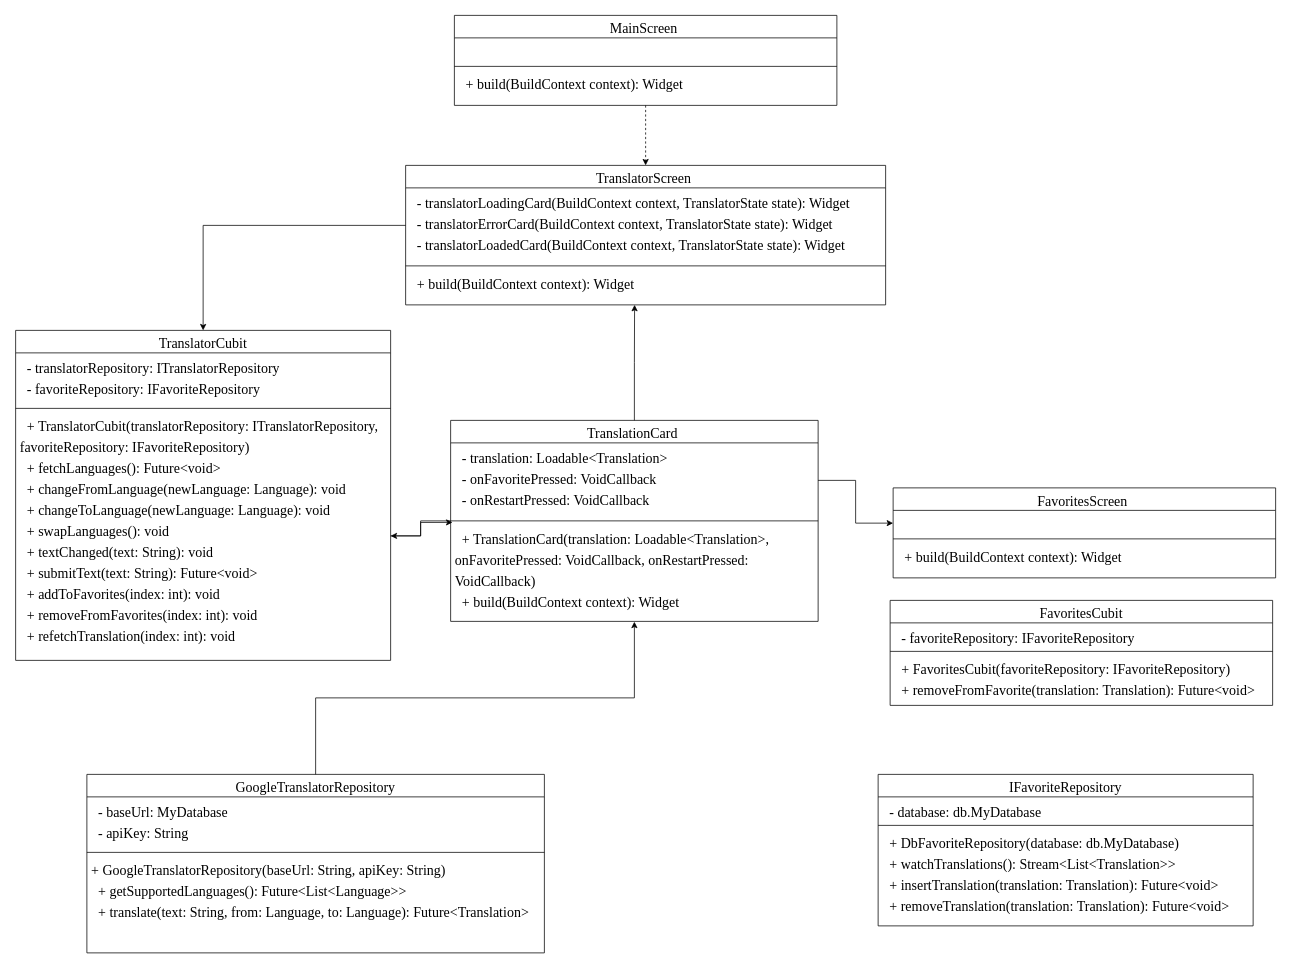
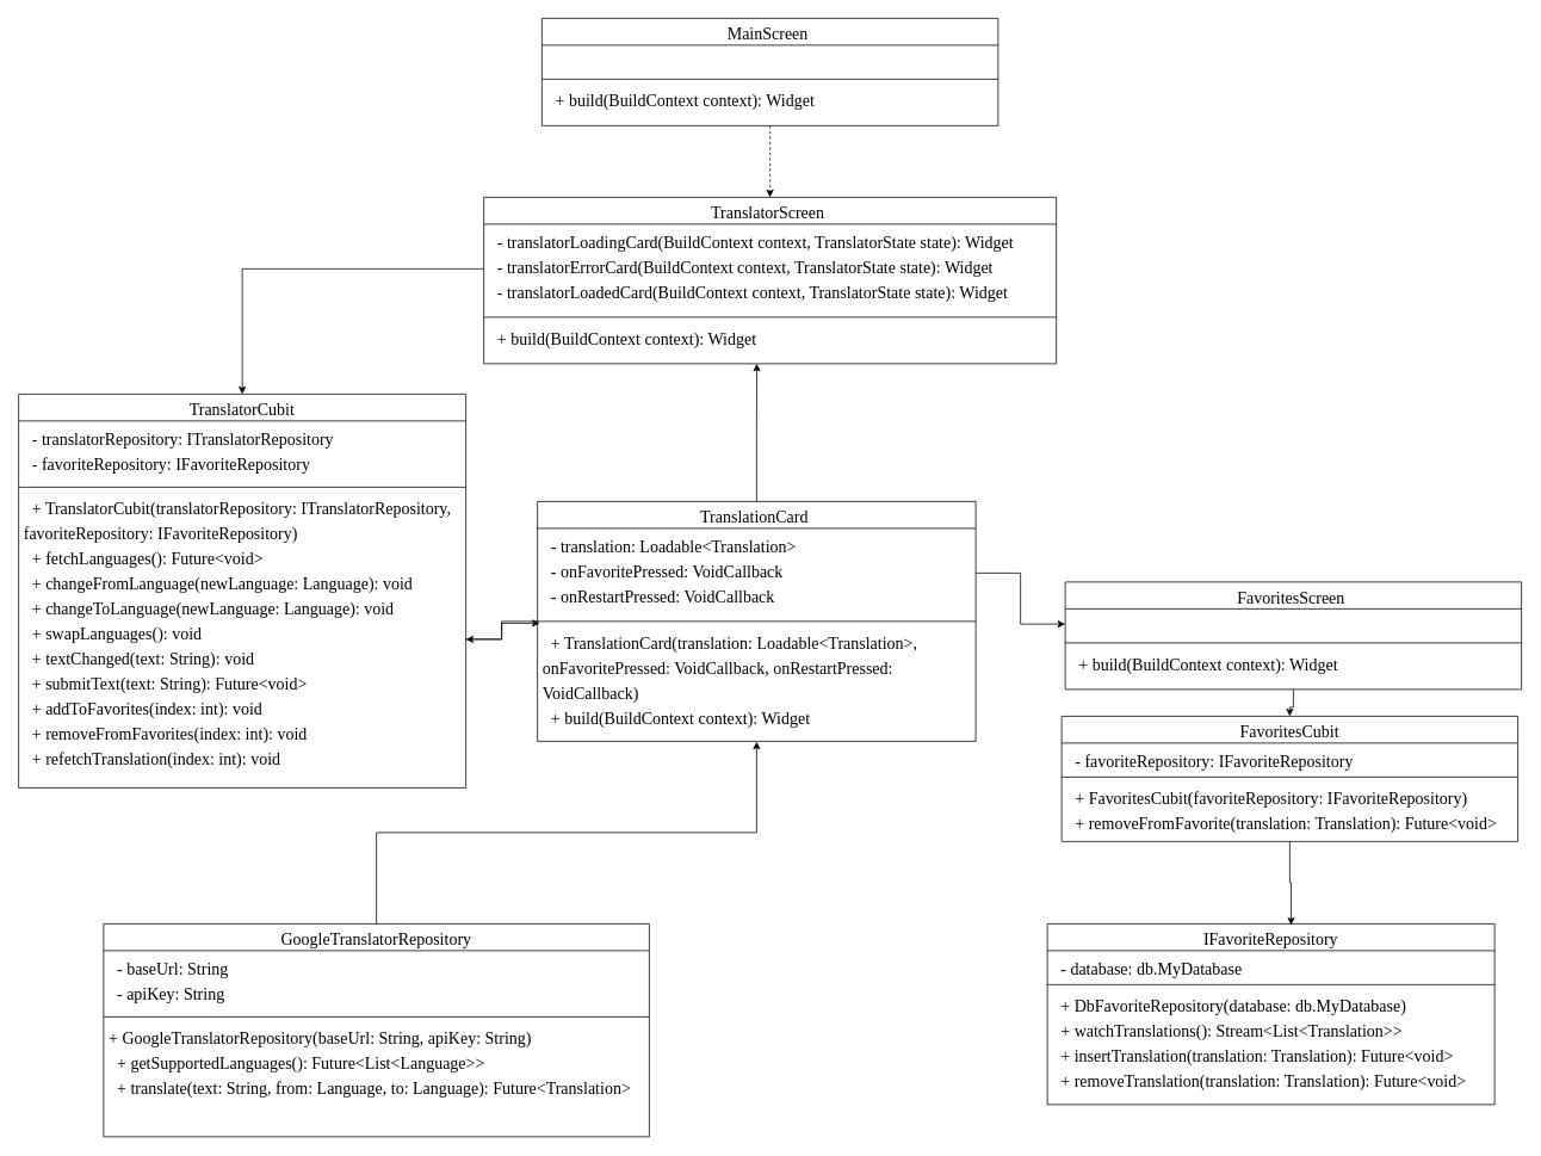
+ <mxCell id="23" style="edgeStyle=orthogonalEdgeStyle;rounded=0;orthogonalLoop=1;jettySize=auto;html=1;entryX=0.5;entryY=0;entryDx=0;entryDy=0;" edge="1" parent="1" source="24" target="10"><mxGeometry relative="1" as="geometry" /></mxCell>
+ <mxCell id="40" style="edgeStyle=orthogonalEdgeStyle;rounded=0;orthogonalLoop=1;jettySize=auto;html=1;entryX=0.545;entryY=0.007;entryDx=0;entryDy=0;entryPerimeter=0;" edge="1" parent="1" source="10" target="2"><mxGeometry relative="1" as="geometry" /></mxCell>
- <mxCell id="7" value="&lt;p style=&quot;margin: 0cm; font-size: medium; font-family: Calibri, sans-serif; line-height: 24px;&quot; class=&quot;MsoNormal&quot;&gt;&lt;span style=&quot;font-size: 14pt; line-height: 28px; font-family: &amp;quot;Times New Roman&amp;quot;, serif;&quot; lang=&quot;UK&quot;&gt;&amp;nbsp;&amp;nbsp;- baseUrl: MyDatabase&lt;/span&gt;&lt;/p&gt;&lt;p style=&quot;margin: 0cm; font-size: medium; font-family: Calibri, sans-serif; line-height: 24px;&quot; class=&quot;MsoNormal&quot;&gt;&lt;span style=&quot;font-size: 14pt; line-height: 28px; font-family: &amp;quot;Times New Roman&amp;quot;, serif;&quot; lang=&quot;UK&quot;&gt;&amp;nbsp;&amp;nbsp;- apiKey: String&lt;/span&gt;&lt;/p&gt;" style="text;strokeColor=none;fillColor=none;align=left;verticalAlign=top;spacingLeft=4;spacingRight=4;overflow=hidden;rotatable=0;points=[[0,0.5],[1,0.5]];portConstraint=eastwest;whiteSpace=wrap;html=1;" vertex="1" parent="6"><mxGeometry y="30" width="610" height="70" as="geometry" /></mxCell>
+ <mxCell id="7" value="&lt;p style=&quot;margin: 0cm; font-size: medium; font-family: Calibri, sans-serif; line-height: 24px;&quot; class=&quot;MsoNormal&quot;&gt;&lt;span style=&quot;font-size: 14pt; line-height: 28px; font-family: &amp;quot;Times New Roman&amp;quot;, serif;&quot; lang=&quot;UK&quot;&gt;&amp;nbsp;&amp;nbsp;- baseUrl: String&lt;/span&gt;&lt;/p&gt;&lt;p style=&quot;margin: 0cm; font-size: medium; font-family: Calibri, sans-serif; line-height: 24px;&quot; class=&quot;MsoNormal&quot;&gt;&lt;span style=&quot;font-size: 14pt; line-height: 28px; font-family: &amp;quot;Times New Roman&amp;quot;, serif;&quot; lang=&quot;UK&quot;&gt;&amp;nbsp;&amp;nbsp;- apiKey: String&lt;/span&gt;&lt;/p&gt;" style="text;strokeColor=none;fillColor=none;align=left;verticalAlign=top;spacingLeft=4;spacingRight=4;overflow=hidden;rotatable=0;points=[[0,0.5],[1,0.5]];portConstraint=eastwest;whiteSpace=wrap;html=1;" vertex="1" parent="6"><mxGeometry y="30" width="610" height="70" as="geometry" /></mxCell>
